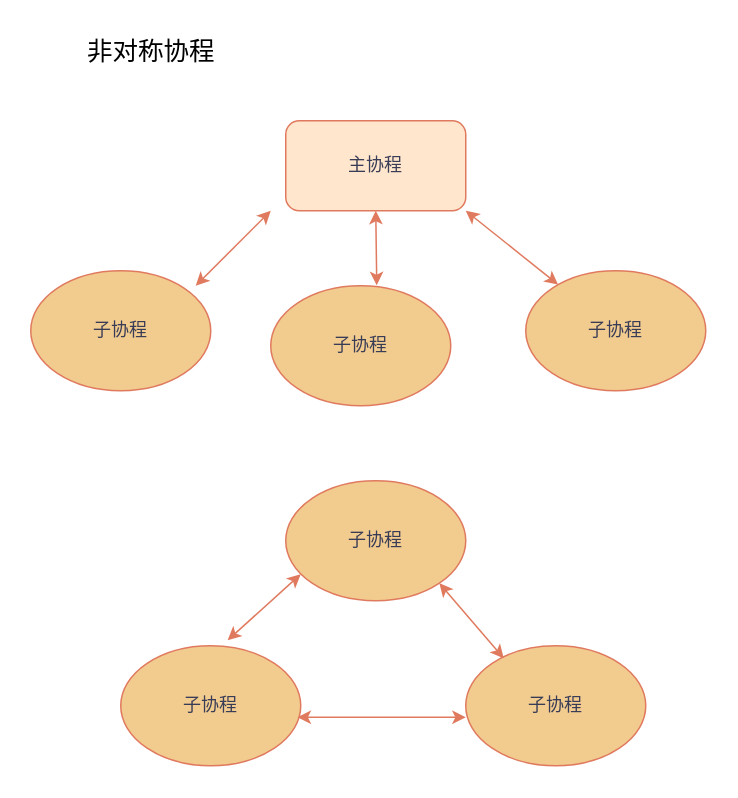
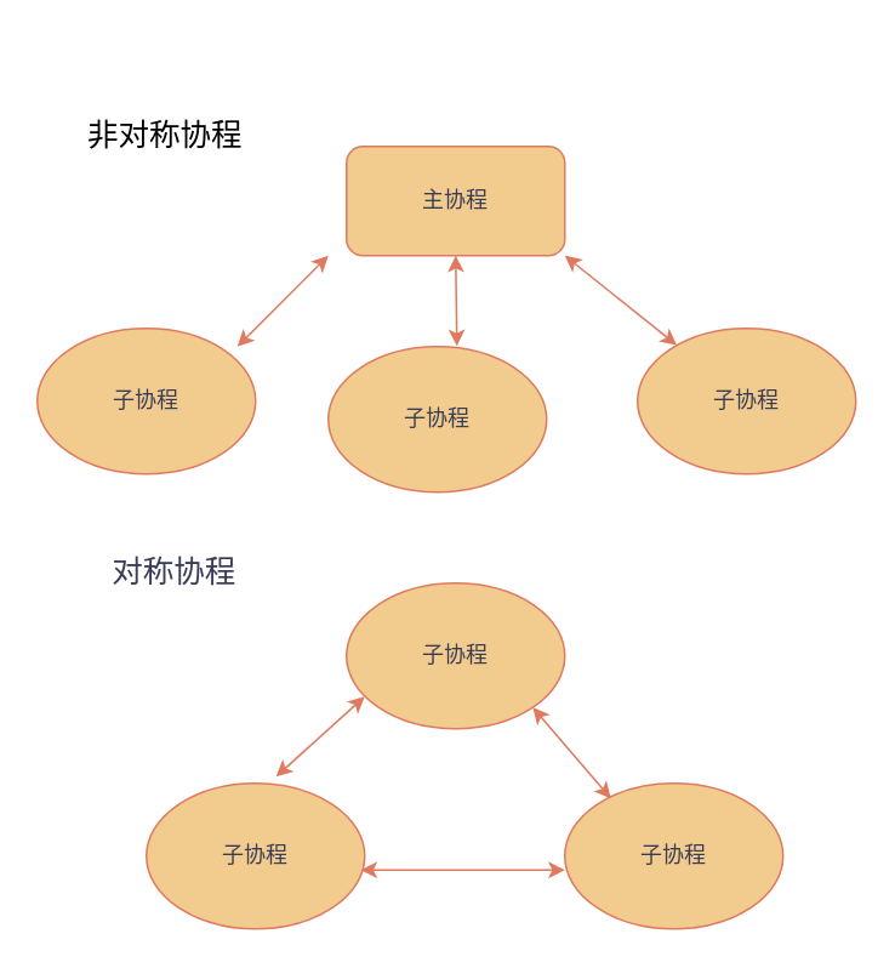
- <mxCell id="15" value="非对称协程" style="text;html=1;align=center;verticalAlign=middle;resizable=0;points=[];autosize=1;fontSize=17;" vertex="1" parent="1"><mxGeometry x="45" y="20" width="110" height="30" as="geometry" /></mxCell>
+ <mxCell id="15" value="非对称协程" style="text;html=1;align=center;verticalAlign=middle;resizable=0;points=[];autosize=1;fontSize=17;" vertex="1" parent="1"><mxGeometry x="35" y="60" width="110" height="30" as="geometry" /></mxCell>
- <mxCell id="2" value="主协程" style="rounded=1;whiteSpace=wrap;html=1;labelBackgroundColor=none;fillColor=#ffe6cc;strokeColor=#E07A5F;fontColor=#393C56;" vertex="1" parent="1"><mxGeometry x="190" y="80" width="120" height="60" as="geometry" /></mxCell>
+ <mxCell id="2" value="主协程" style="rounded=1;whiteSpace=wrap;html=1;labelBackgroundColor=none;fillColor=#F2CC8F;strokeColor=#E07A5F;fontColor=#393C56;" vertex="1" parent="1"><mxGeometry x="190" y="80" width="120" height="60" as="geometry" /></mxCell>
+ <mxCell id="16" value="对称协程" style="text;html=1;align=center;verticalAlign=middle;resizable=0;points=[];autosize=1;strokeColor=none;fillColor=none;fontColor=#393C56;fontSize=17;" vertex="1" parent="1"><mxGeometry x="50" y="300" width="90" height="30" as="geometry" /></mxCell>
